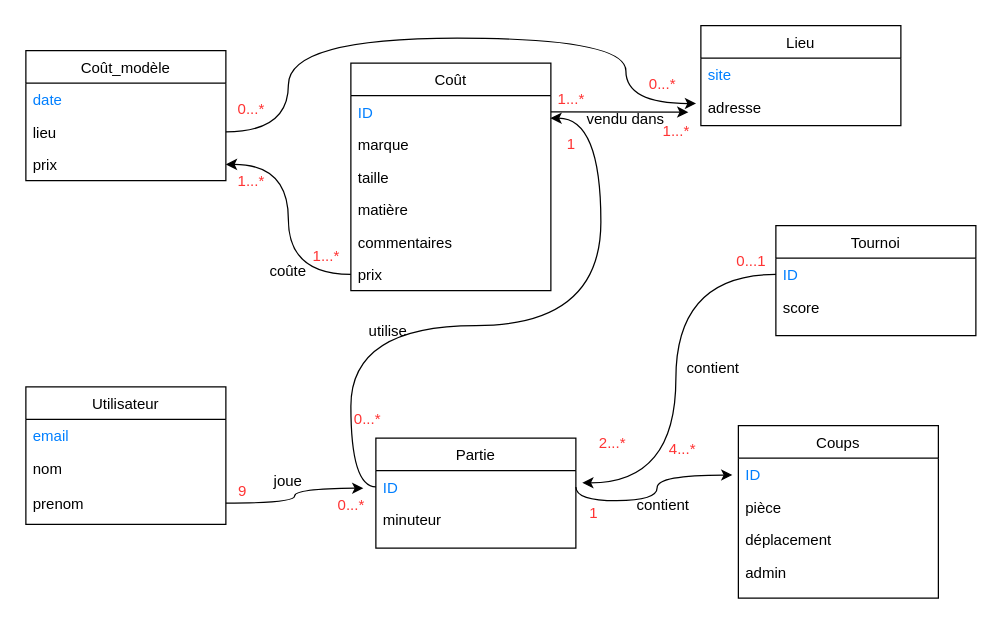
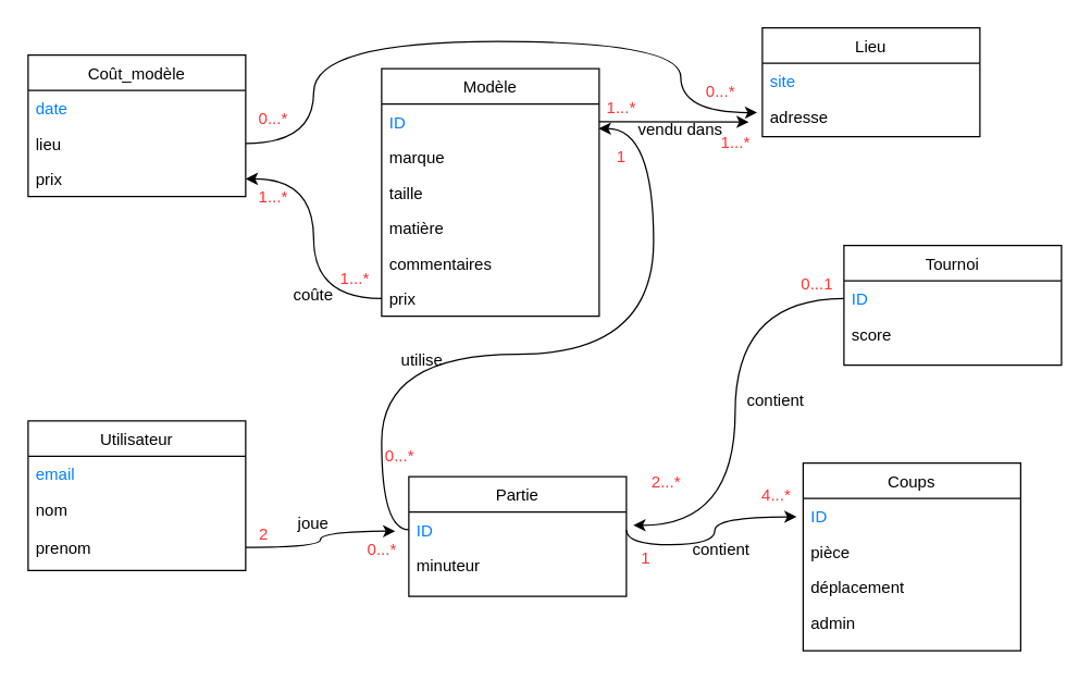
- <mxCell id="14" value="Coût" style="swimlane;fontStyle=0;align=center;verticalAlign=top;childLayout=stackLayout;horizontal=1;startSize=26;horizontalStack=0;resizeParent=1;resizeLast=0;collapsible=1;marginBottom=0;rounded=0;shadow=0;strokeWidth=1;" parent="1" vertex="1"><mxGeometry x="280" y="50" width="160" height="182" as="geometry"><mxRectangle x="550" y="140" width="160" height="26" as="alternateBounds" /></mxGeometry></mxCell>
+ <mxCell id="14" value="Modèle" style="swimlane;fontStyle=0;align=center;verticalAlign=top;childLayout=stackLayout;horizontal=1;startSize=26;horizontalStack=0;resizeParent=1;resizeLast=0;collapsible=1;marginBottom=0;rounded=0;shadow=0;strokeWidth=1;" parent="1" vertex="1"><mxGeometry x="280" y="50" width="160" height="182" as="geometry"><mxRectangle x="550" y="140" width="160" height="26" as="alternateBounds" /></mxGeometry></mxCell>
- <mxCell id="53" value="4...*" style="text;html=1;align=center;verticalAlign=middle;resizable=0;points=[];autosize=1;strokeColor=none;fillColor=none;rounded=0;glass=1;fontColor=#FF3333;" vertex="1" parent="1"><mxGeometry x="525" y="344" width="40" height="30" as="geometry" /></mxCell>
+ <mxCell id="53" value="4...*" style="text;html=1;align=center;verticalAlign=middle;resizable=0;points=[];autosize=1;strokeColor=none;fillColor=none;rounded=0;glass=1;fontColor=#FF3333;" vertex="1" parent="1"><mxGeometry x="550" y="349" width="40" height="30" as="geometry" /></mxCell>
- <mxCell id="51" value="9" style="text;html=1;align=center;verticalAlign=middle;resizable=0;points=[];autosize=1;strokeColor=none;fillColor=none;fontColor=#FF3333;" vertex="1" parent="1"><mxGeometry x="178" y="378" width="30" height="30" as="geometry" /></mxCell>
+ <mxCell id="51" value="2" style="text;html=1;align=center;verticalAlign=middle;resizable=0;points=[];autosize=1;strokeColor=none;fillColor=none;fontColor=#FF3333;" vertex="1" parent="1"><mxGeometry x="178" y="378" width="30" height="30" as="geometry" /></mxCell>
